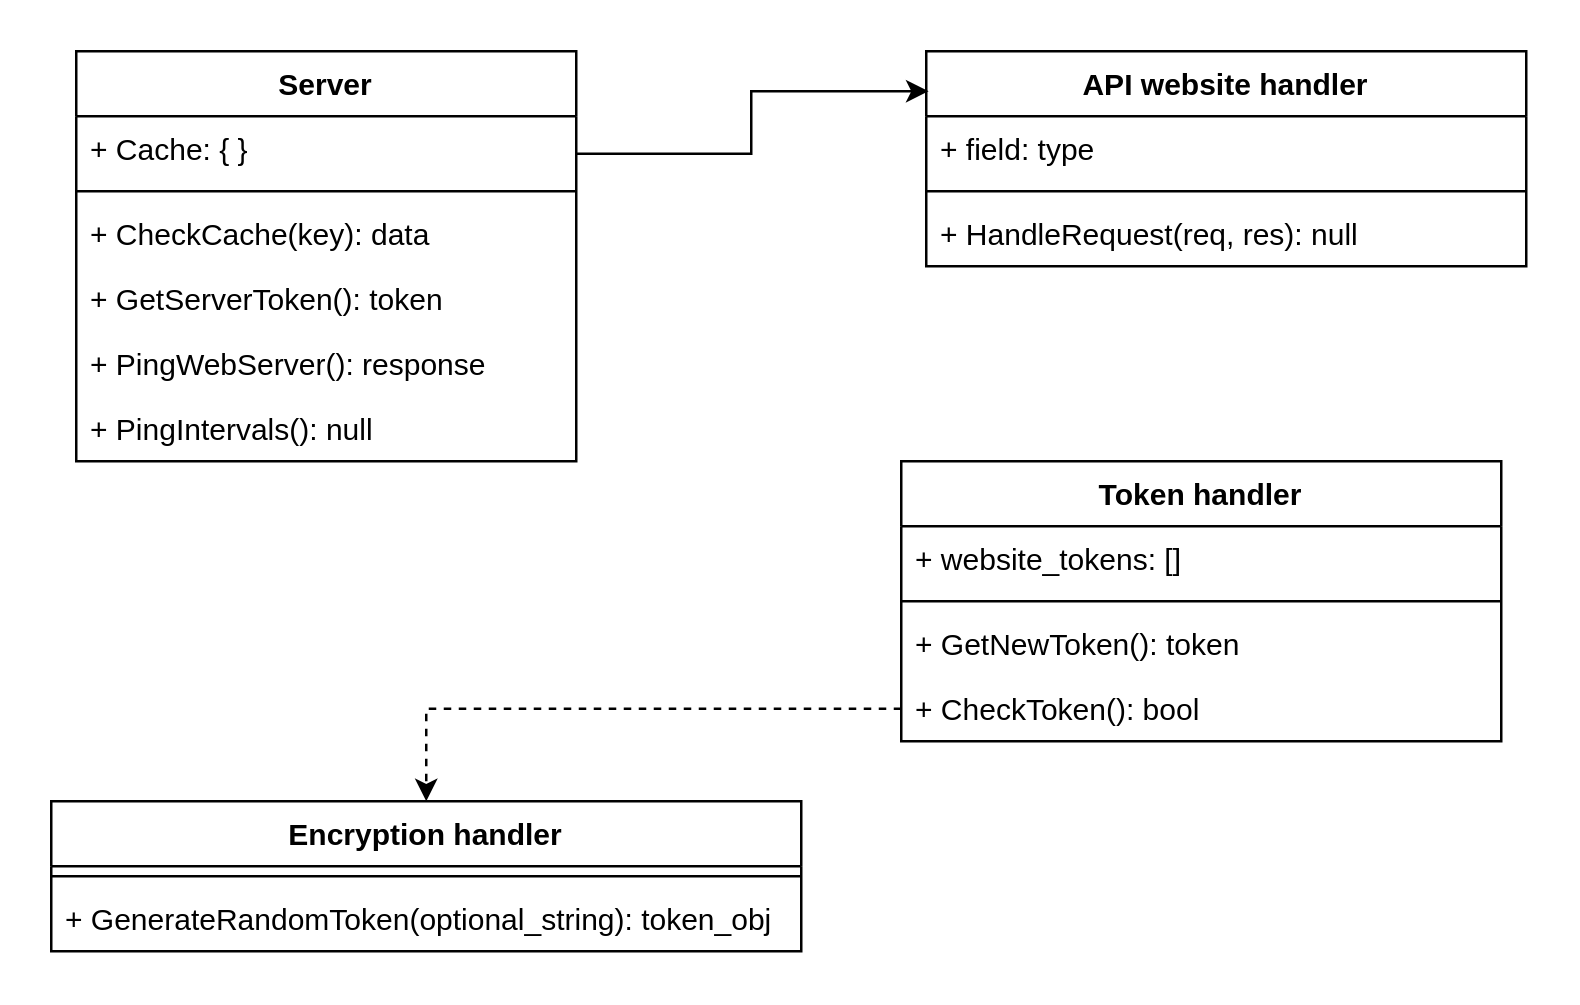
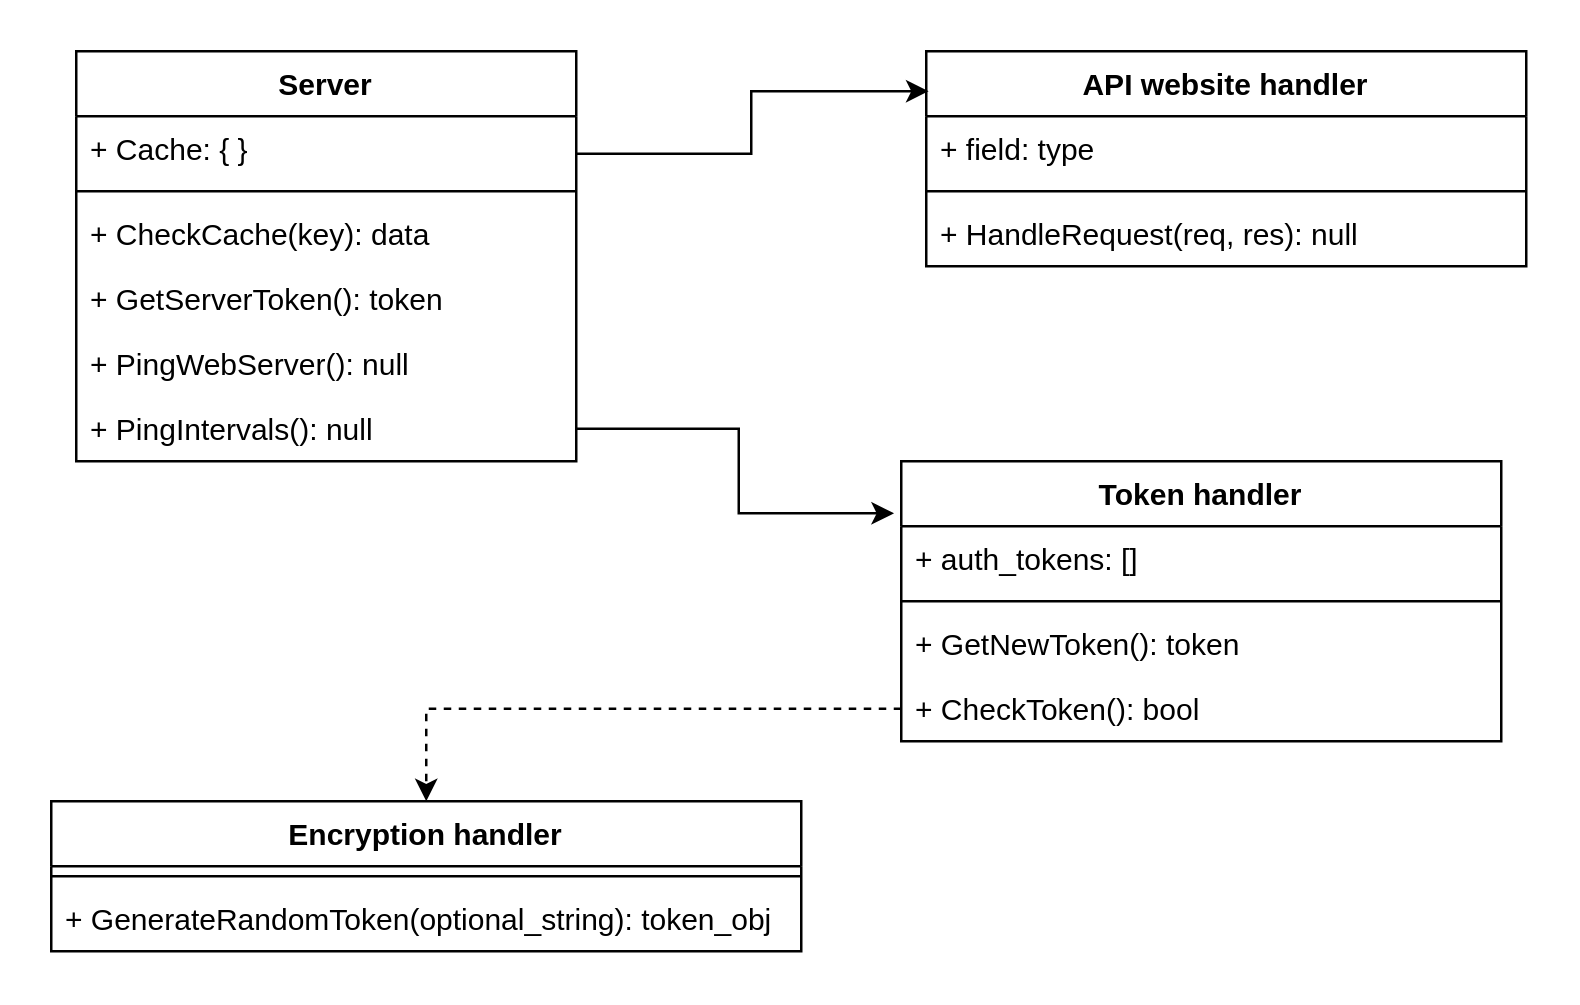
- <mxCell id="12" value="+ PingWebServer(): response" style="text;strokeColor=none;fillColor=none;align=left;verticalAlign=top;spacingLeft=4;spacingRight=4;overflow=hidden;rotatable=0;points=[[0,0.5],[1,0.5]];portConstraint=eastwest;" vertex="1" parent="7"><mxGeometry y="112" width="200" height="26" as="geometry" /></mxCell>
+ <mxCell id="12" value="+ PingWebServer(): null" style="text;strokeColor=none;fillColor=none;align=left;verticalAlign=top;spacingLeft=4;spacingRight=4;overflow=hidden;rotatable=0;points=[[0,0.5],[1,0.5]];portConstraint=eastwest;" vertex="1" parent="7"><mxGeometry y="112" width="200" height="26" as="geometry" /></mxCell>
+ <mxCell id="19" style="edgeStyle=orthogonalEdgeStyle;rounded=0;sketch=0;orthogonalLoop=1;jettySize=auto;html=1;exitX=1;exitY=0.5;exitDx=0;exitDy=0;entryX=-0.012;entryY=0.186;entryDx=0;entryDy=0;entryPerimeter=0;shadow=0;" edge="1" parent="1" source="13" target="14"><mxGeometry relative="1" as="geometry" /></mxCell>
- <mxCell id="15" value="+ website_tokens: []" style="text;strokeColor=none;fillColor=none;align=left;verticalAlign=top;spacingLeft=4;spacingRight=4;overflow=hidden;rotatable=0;points=[[0,0.5],[1,0.5]];portConstraint=eastwest;" vertex="1" parent="14"><mxGeometry y="26" width="240" height="26" as="geometry" /></mxCell>
+ <mxCell id="15" value="+ auth_tokens: []" style="text;strokeColor=none;fillColor=none;align=left;verticalAlign=top;spacingLeft=4;spacingRight=4;overflow=hidden;rotatable=0;points=[[0,0.5],[1,0.5]];portConstraint=eastwest;" vertex="1" parent="14"><mxGeometry y="26" width="240" height="26" as="geometry" /></mxCell>
